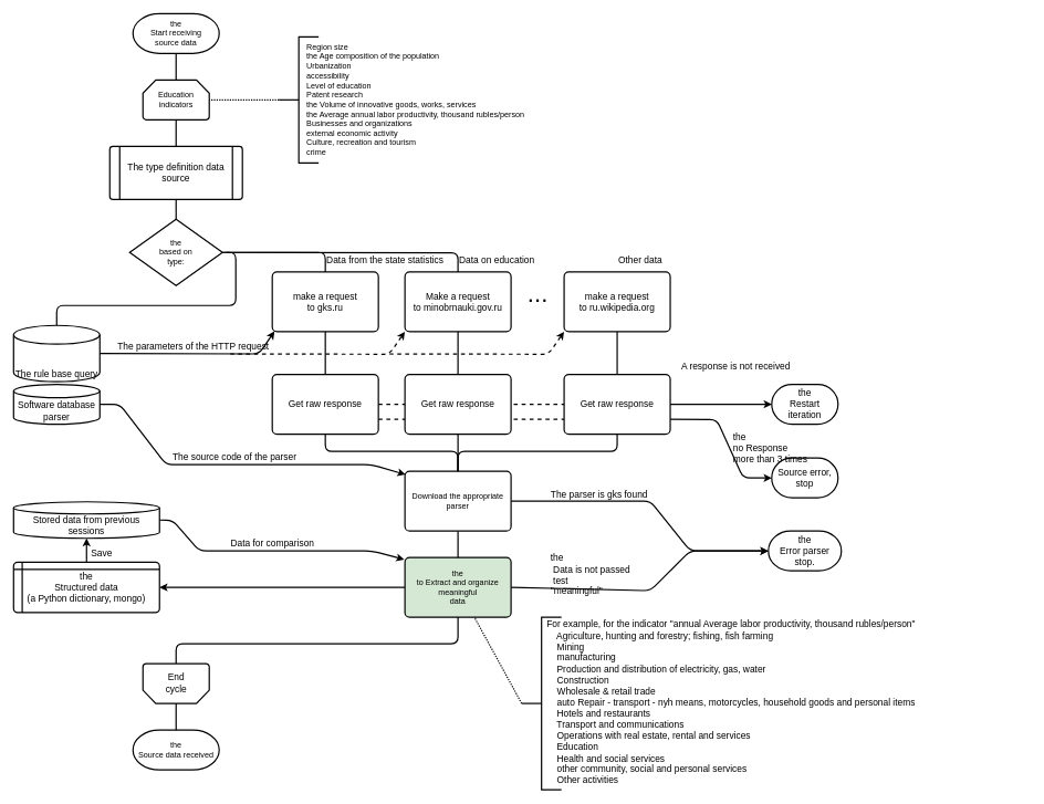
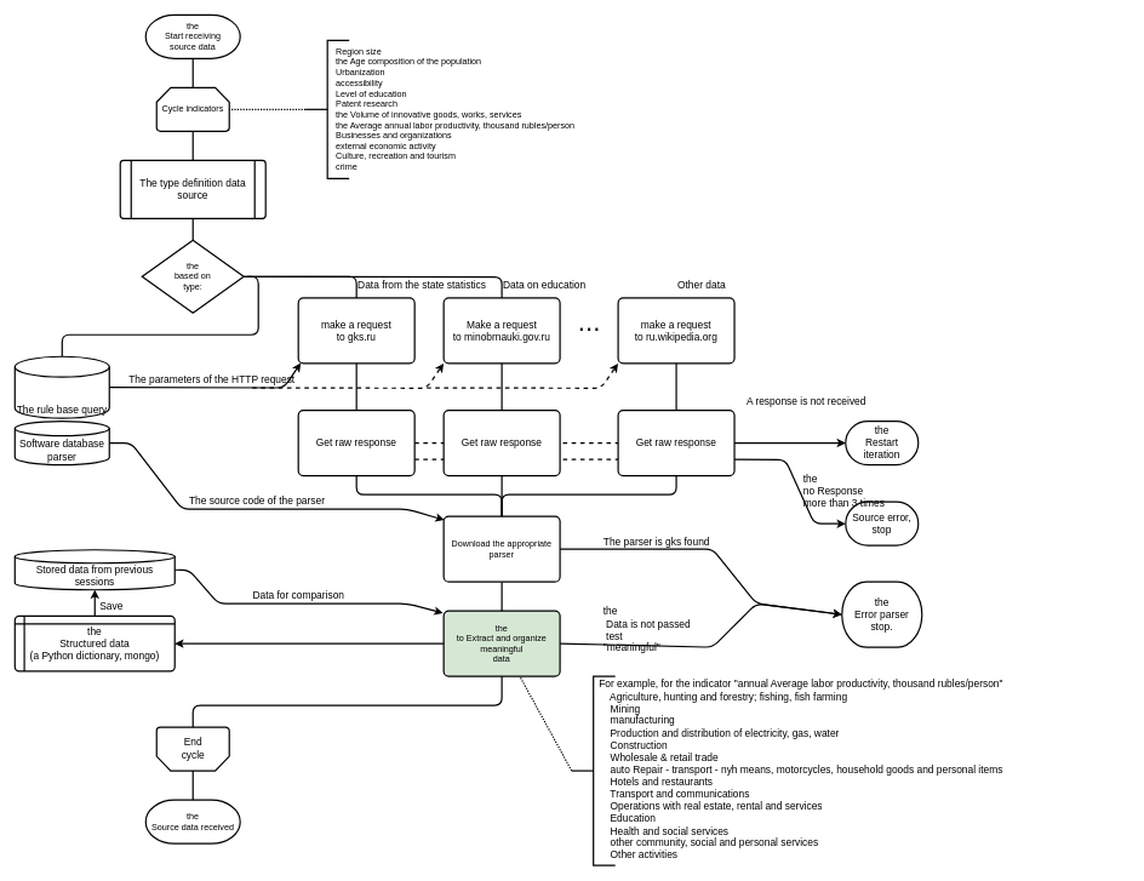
- <mxCell id="8" value="Education indicators" style="strokeWidth=2;html=1;shape=mxgraph.flowchart.loop_limit;whiteSpace=wrap;" parent="1" vertex="1"><mxGeometry x="215" y="120" width="100" height="60" as="geometry" /></mxCell>
+ <mxCell id="8" value="Cycle indicators" style="strokeWidth=2;html=1;shape=mxgraph.flowchart.loop_limit;whiteSpace=wrap;" parent="1" vertex="1"><mxGeometry x="215" y="120" width="100" height="60" as="geometry" /></mxCell>
- <mxCell id="59" value="the &lt;div&gt;Error parser&lt;/div&gt;&lt;div&gt;stop.&lt;br&gt;&lt;/div&gt;" style="strokeWidth=2;html=1;shape=mxgraph.flowchart.terminator;whiteSpace=wrap;rounded=1;shadow=0;glass=0;comic=0;fillColor=none;fontSize=14;" parent="1" vertex="1"><mxGeometry x="1158" y="800" width="110" height="60" as="geometry" /></mxCell>
+ <mxCell id="59" value="the &lt;div&gt;Error parser&lt;/div&gt;&lt;div&gt;stop.&lt;br&gt;&lt;/div&gt;" style="strokeWidth=2;html=1;shape=mxgraph.flowchart.terminator;whiteSpace=wrap;rounded=1;shadow=0;glass=0;comic=0;fillColor=none;fontSize=14;" parent="1" vertex="1"><mxGeometry x="1158" y="800" width="110" height="90" as="geometry" /></mxCell>
